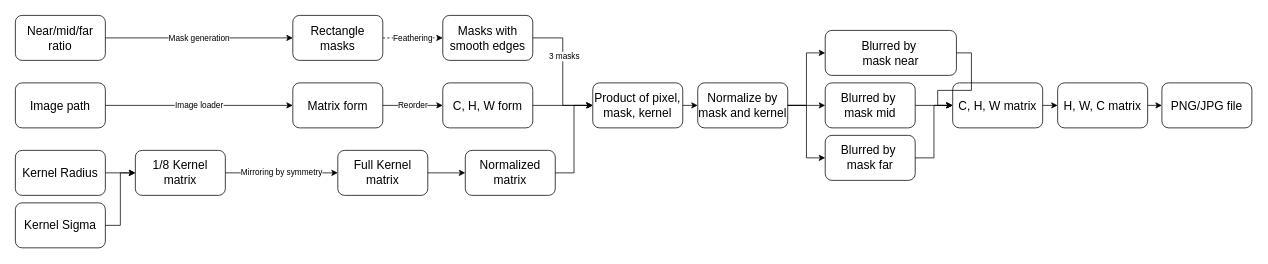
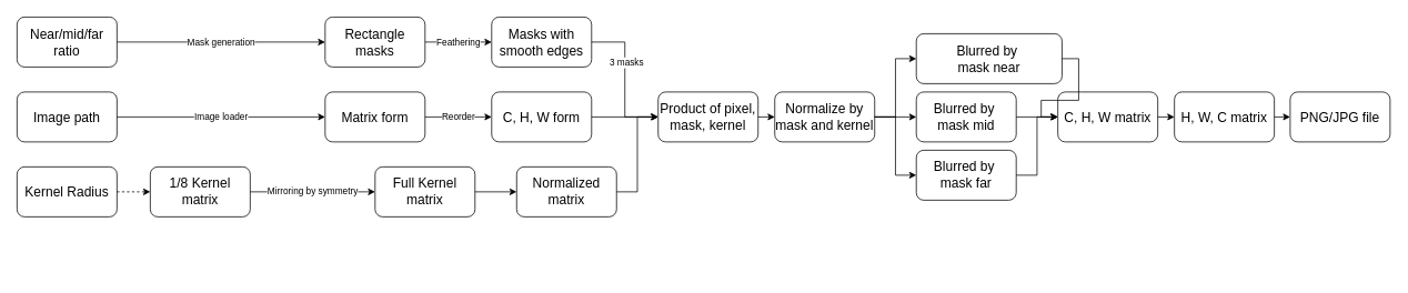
- <mxCell id="28" value="Feathering" style="edgeStyle=orthogonalEdgeStyle;rounded=0;orthogonalLoop=1;jettySize=auto;html=1;exitX=1;exitY=0.5;exitDx=0;exitDy=0;entryX=0;entryY=0.5;entryDx=0;entryDy=0;dashed=1;" edge="1" parent="1" source="29" target="32"><mxGeometry relative="1" as="geometry" /></mxCell>
+ <mxCell id="28" value="Feathering" style="edgeStyle=orthogonalEdgeStyle;rounded=0;orthogonalLoop=1;jettySize=auto;html=1;exitX=1;exitY=0.5;exitDx=0;exitDy=0;entryX=0;entryY=0.5;entryDx=0;entryDy=0;" edge="1" parent="1" source="29" target="32"><mxGeometry relative="1" as="geometry" /></mxCell>
- <mxCell id="10" style="edgeStyle=orthogonalEdgeStyle;rounded=0;orthogonalLoop=1;jettySize=auto;html=1;exitX=1;exitY=0.5;exitDx=0;exitDy=0;entryX=0;entryY=0.5;entryDx=0;entryDy=0;" edge="1" parent="1" source="11" target="9"><mxGeometry relative="1" as="geometry" /></mxCell>
+ <mxCell id="10" style="edgeStyle=orthogonalEdgeStyle;rounded=0;orthogonalLoop=1;jettySize=auto;html=1;exitX=1;exitY=0.5;exitDx=0;exitDy=0;entryX=0;entryY=0.5;entryDx=0;entryDy=0;dashed=1;" edge="1" parent="1" source="11" target="9"><mxGeometry relative="1" as="geometry" /></mxCell>
- <mxCell id="12" style="edgeStyle=orthogonalEdgeStyle;rounded=0;orthogonalLoop=1;jettySize=auto;html=1;exitX=1;exitY=0.5;exitDx=0;exitDy=0;entryX=0;entryY=0.5;entryDx=0;entryDy=0;" edge="1" parent="1" source="13" target="9"><mxGeometry relative="1" as="geometry"><mxPoint x="170" y="230" as="targetPoint" /></mxGeometry></mxCell>
- <mxCell id="13" value="Kernel Sigma" style="rounded=1;whiteSpace=wrap;html=1;fillColor=none;fontSize=16;" vertex="1" parent="1"><mxGeometry x="20" y="270" width="120" height="60" as="geometry" /></mxCell>
